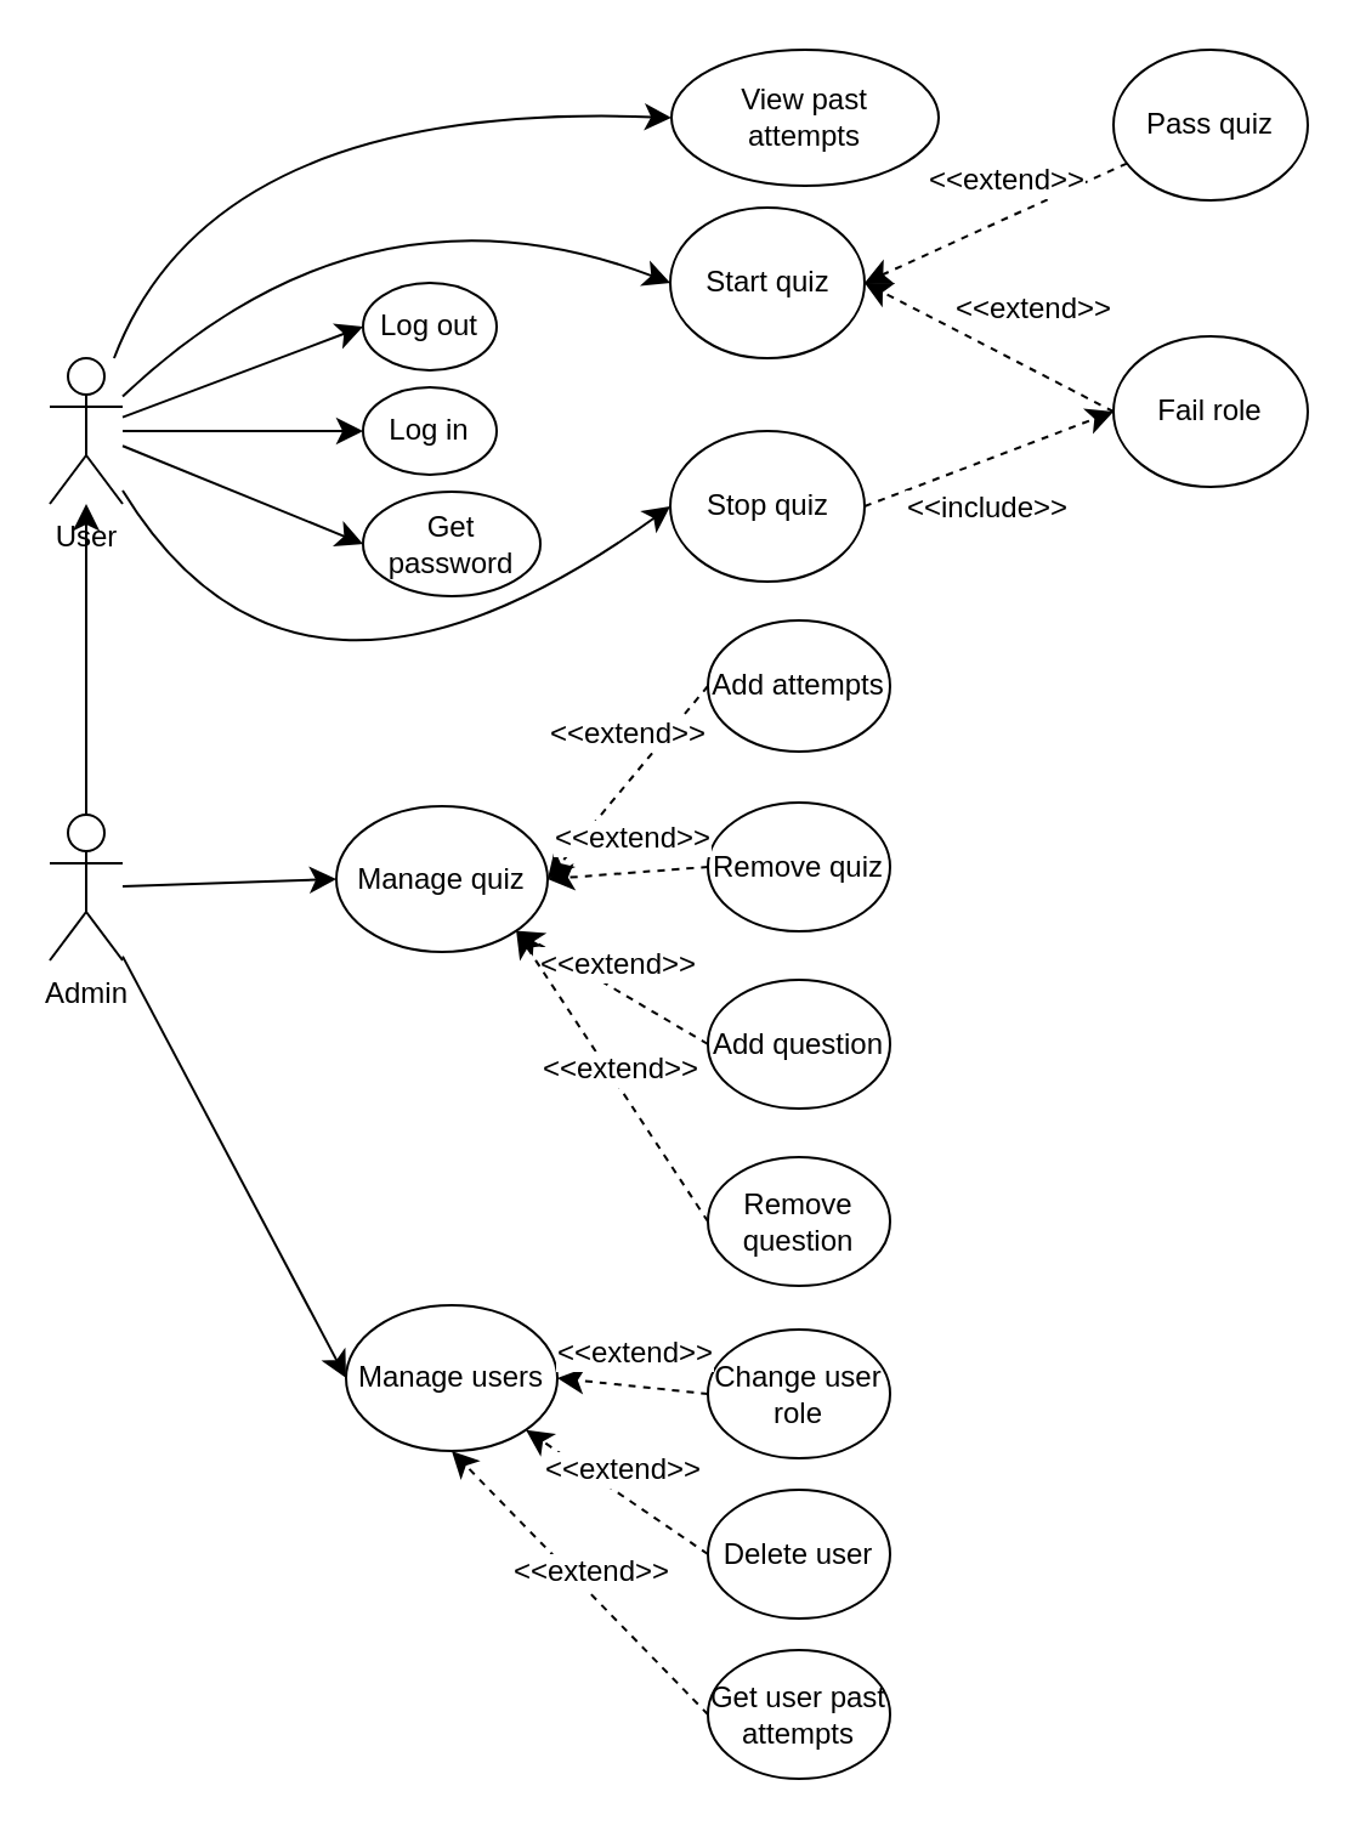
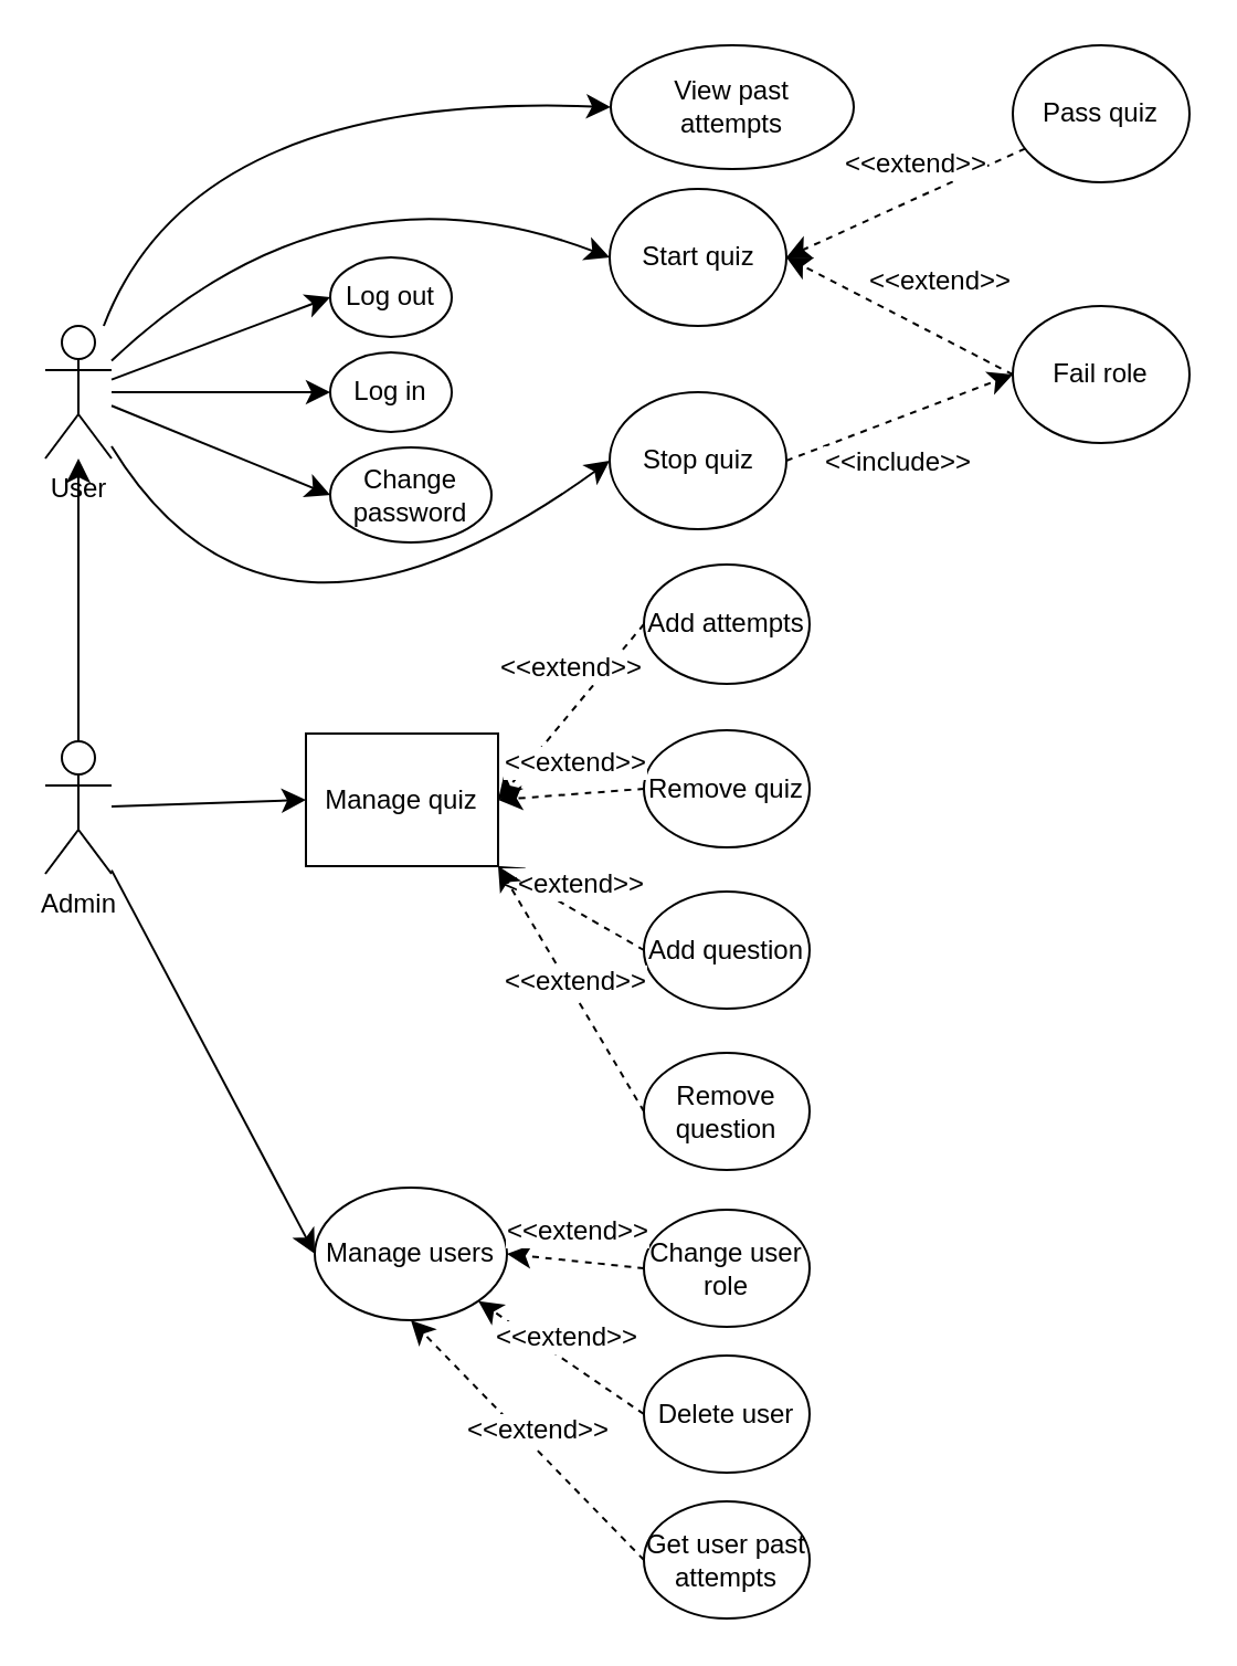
- <mxCell id="15" value="Get&lt;div&gt;password&lt;/div&gt;" style="ellipse;whiteSpace=wrap;html=1;" vertex="1" parent="1"><mxGeometry x="149" y="202" width="73" height="43" as="geometry" /></mxCell>
+ <mxCell id="15" value="Change&lt;div&gt;password&lt;/div&gt;" style="ellipse;whiteSpace=wrap;html=1;" vertex="1" parent="1"><mxGeometry x="149" y="202" width="73" height="43" as="geometry" /></mxCell>
- <mxCell id="27" value="Manage quiz" style="ellipse;whiteSpace=wrap;html=1;" vertex="1" parent="1"><mxGeometry x="138" y="331.5" width="87" height="60" as="geometry" /></mxCell>
+ <mxCell id="27" value="Manage quiz" style="whiteSpace=wrap;html=1;rounded=0;" vertex="1" parent="1"><mxGeometry x="138" y="331.5" width="87" height="60" as="geometry" /></mxCell>
